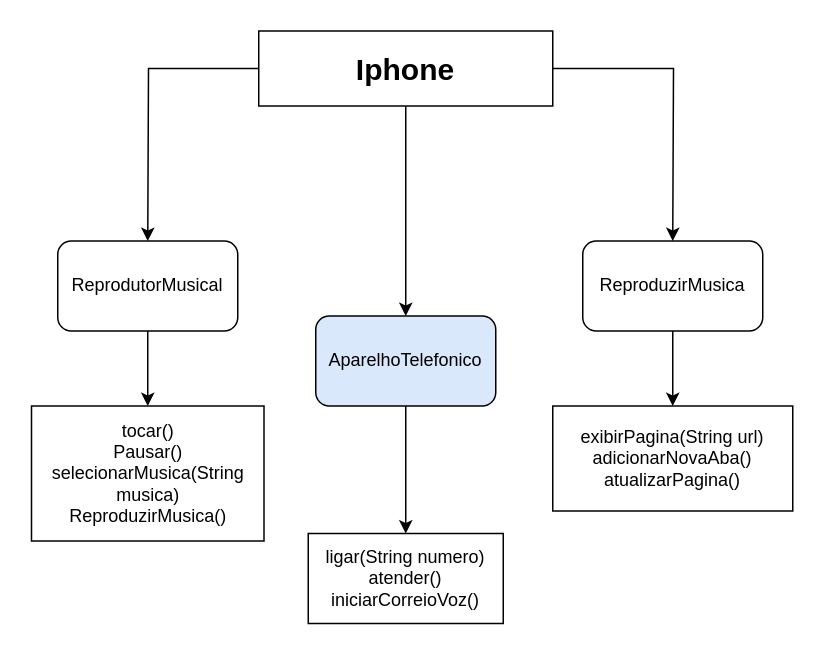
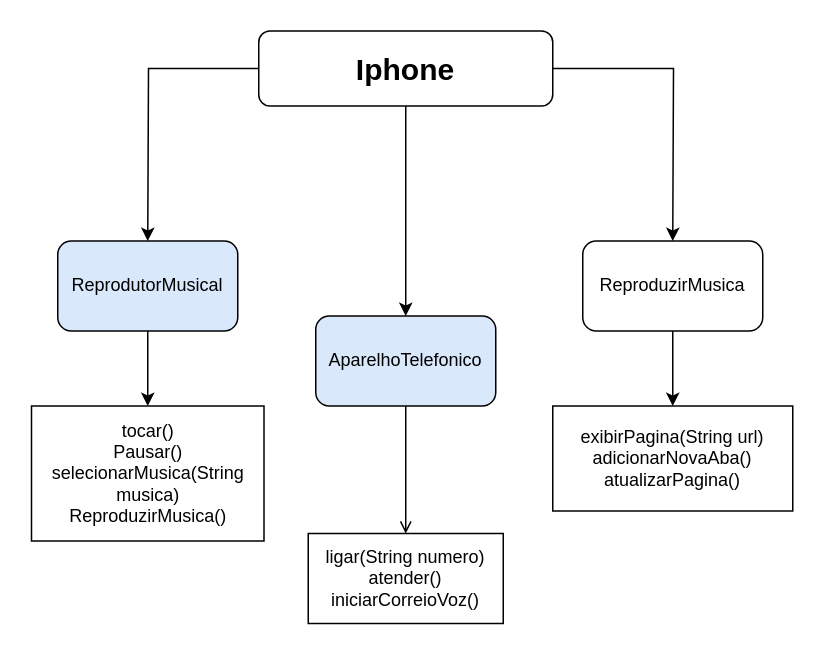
- <mxCell id="5" value="&lt;b style=&quot;font-size: 20px;&quot;&gt;Iphone&lt;/b&gt;" style="rounded=0;whiteSpace=wrap;html=1;" vertex="1" parent="1"><mxGeometry x="172" y="20" width="196" height="50" as="geometry" /></mxCell>
+ <mxCell id="5" value="&lt;b style=&quot;font-size: 20px;&quot;&gt;Iphone&lt;/b&gt;" style="whiteSpace=wrap;html=1;rounded=1;" vertex="1" parent="1"><mxGeometry x="172" y="20" width="196" height="50" as="geometry" /></mxCell>
- <mxCell id="7" value="ReprodutorMusical" style="rounded=1;whiteSpace=wrap;html=1;" vertex="1" parent="1"><mxGeometry x="38" y="160" width="120" height="60" as="geometry" /></mxCell>
+ <mxCell id="7" value="ReprodutorMusical" style="rounded=1;whiteSpace=wrap;html=1;fillColor=#dae8fc;" vertex="1" parent="1"><mxGeometry x="38" y="160" width="120" height="60" as="geometry" /></mxCell>
- <mxCell id="8" style="edgeStyle=orthogonalEdgeStyle;rounded=0;orthogonalLoop=1;jettySize=auto;html=1;" edge="1" parent="1" source="9" target="13"><mxGeometry relative="1" as="geometry"><mxPoint x="270" y="330" as="targetPoint" /></mxGeometry></mxCell>
+ <mxCell id="8" style="edgeStyle=orthogonalEdgeStyle;rounded=0;orthogonalLoop=1;jettySize=auto;html=1;endArrow=open;" edge="1" parent="1" source="9" target="13"><mxGeometry relative="1" as="geometry"><mxPoint x="270" y="330" as="targetPoint" /></mxGeometry></mxCell>
